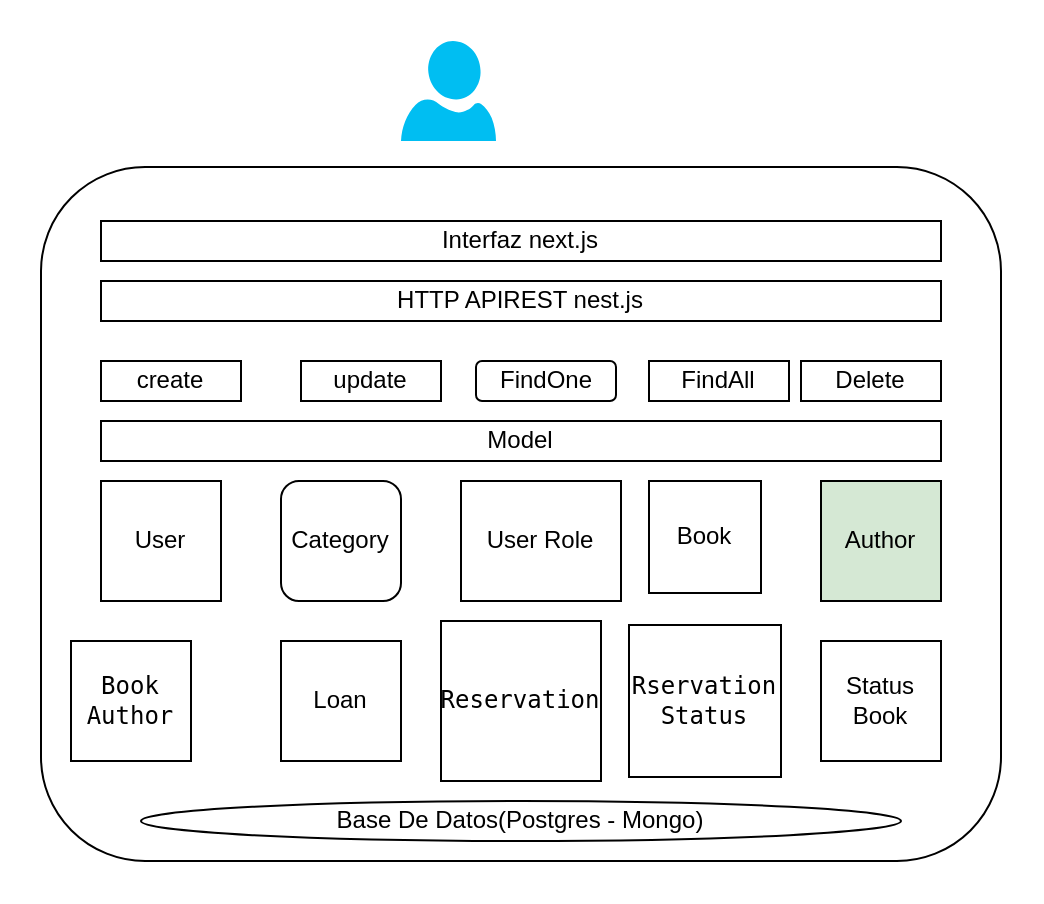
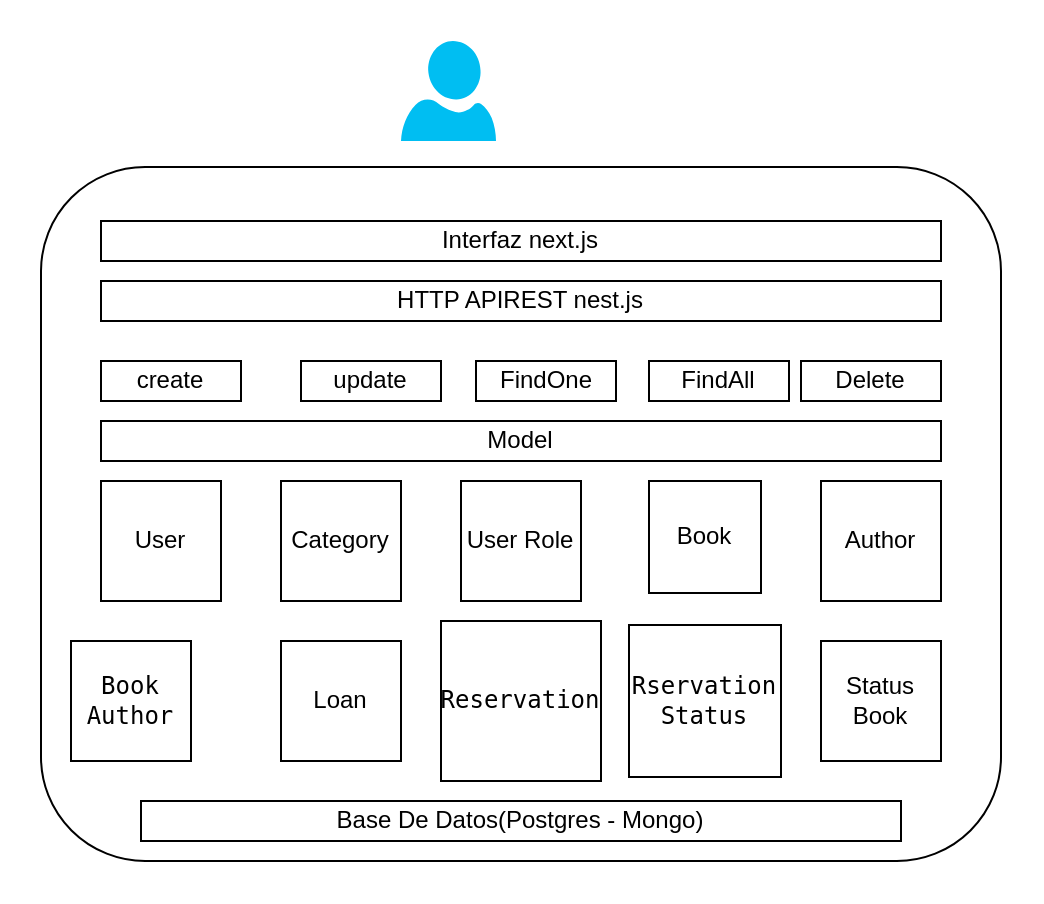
- <mxCell id="8" value="FindOne" style="whiteSpace=wrap;html=1;rounded=1;" parent="1" vertex="1"><mxGeometry x="237.5" y="180" width="70" height="20" as="geometry" /></mxCell>
+ <mxCell id="8" value="FindOne" style="rounded=0;whiteSpace=wrap;html=1;" parent="1" vertex="1"><mxGeometry x="237.5" y="180" width="70" height="20" as="geometry" /></mxCell>
- <mxCell id="12" value="&lt;font style=&quot;vertical-align: inherit;&quot;&gt;&lt;font style=&quot;vertical-align: inherit;&quot;&gt;Category&lt;/font&gt;&lt;/font&gt;" style="whiteSpace=wrap;html=1;aspect=fixed;rounded=1;" parent="1" vertex="1"><mxGeometry x="140" y="240" width="60" height="60" as="geometry" /></mxCell>
+ <mxCell id="12" value="&lt;font style=&quot;vertical-align: inherit;&quot;&gt;&lt;font style=&quot;vertical-align: inherit;&quot;&gt;Category&lt;/font&gt;&lt;/font&gt;" style="whiteSpace=wrap;html=1;aspect=fixed;" parent="1" vertex="1"><mxGeometry x="140" y="240" width="60" height="60" as="geometry" /></mxCell>
- <mxCell id="13" value="&lt;font style=&quot;vertical-align: inherit;&quot;&gt;&lt;font style=&quot;vertical-align: inherit;&quot;&gt;&lt;font style=&quot;vertical-align: inherit;&quot;&gt;&lt;font style=&quot;vertical-align: inherit;&quot;&gt;User Role&lt;/font&gt;&lt;/font&gt;&lt;/font&gt;&lt;/font&gt;" style="whiteSpace=wrap;html=1;aspect=fixed;" parent="1" vertex="1"><mxGeometry x="230" y="240" width="80" height="60" as="geometry" /></mxCell>
+ <mxCell id="13" value="&lt;font style=&quot;vertical-align: inherit;&quot;&gt;&lt;font style=&quot;vertical-align: inherit;&quot;&gt;&lt;font style=&quot;vertical-align: inherit;&quot;&gt;&lt;font style=&quot;vertical-align: inherit;&quot;&gt;User Role&lt;/font&gt;&lt;/font&gt;&lt;/font&gt;&lt;/font&gt;" style="whiteSpace=wrap;html=1;aspect=fixed;" parent="1" vertex="1"><mxGeometry x="230" y="240" width="60" height="60" as="geometry" /></mxCell>
- <mxCell id="19" value="&lt;font style=&quot;vertical-align: inherit;&quot;&gt;&lt;font style=&quot;vertical-align: inherit;&quot;&gt;Author&lt;/font&gt;&lt;/font&gt;" style="whiteSpace=wrap;html=1;aspect=fixed;fillColor=#d5e8d4;" parent="1" vertex="1"><mxGeometry x="410" y="240" width="60" height="60" as="geometry" /></mxCell>
+ <mxCell id="19" value="&lt;font style=&quot;vertical-align: inherit;&quot;&gt;&lt;font style=&quot;vertical-align: inherit;&quot;&gt;Author&lt;/font&gt;&lt;/font&gt;" style="whiteSpace=wrap;html=1;aspect=fixed;" parent="1" vertex="1"><mxGeometry x="410" y="240" width="60" height="60" as="geometry" /></mxCell>
- <mxCell id="22" value="Base De Datos(Postgres - Mongo)" style="ellipse;whiteSpace=wrap;html=1;" parent="1" vertex="1"><mxGeometry x="70" y="400" width="380" height="20" as="geometry" /></mxCell>
+ <mxCell id="22" value="Base De Datos(Postgres - Mongo)" style="rounded=0;whiteSpace=wrap;html=1;" parent="1" vertex="1"><mxGeometry x="70" y="400" width="380" height="20" as="geometry" /></mxCell>
